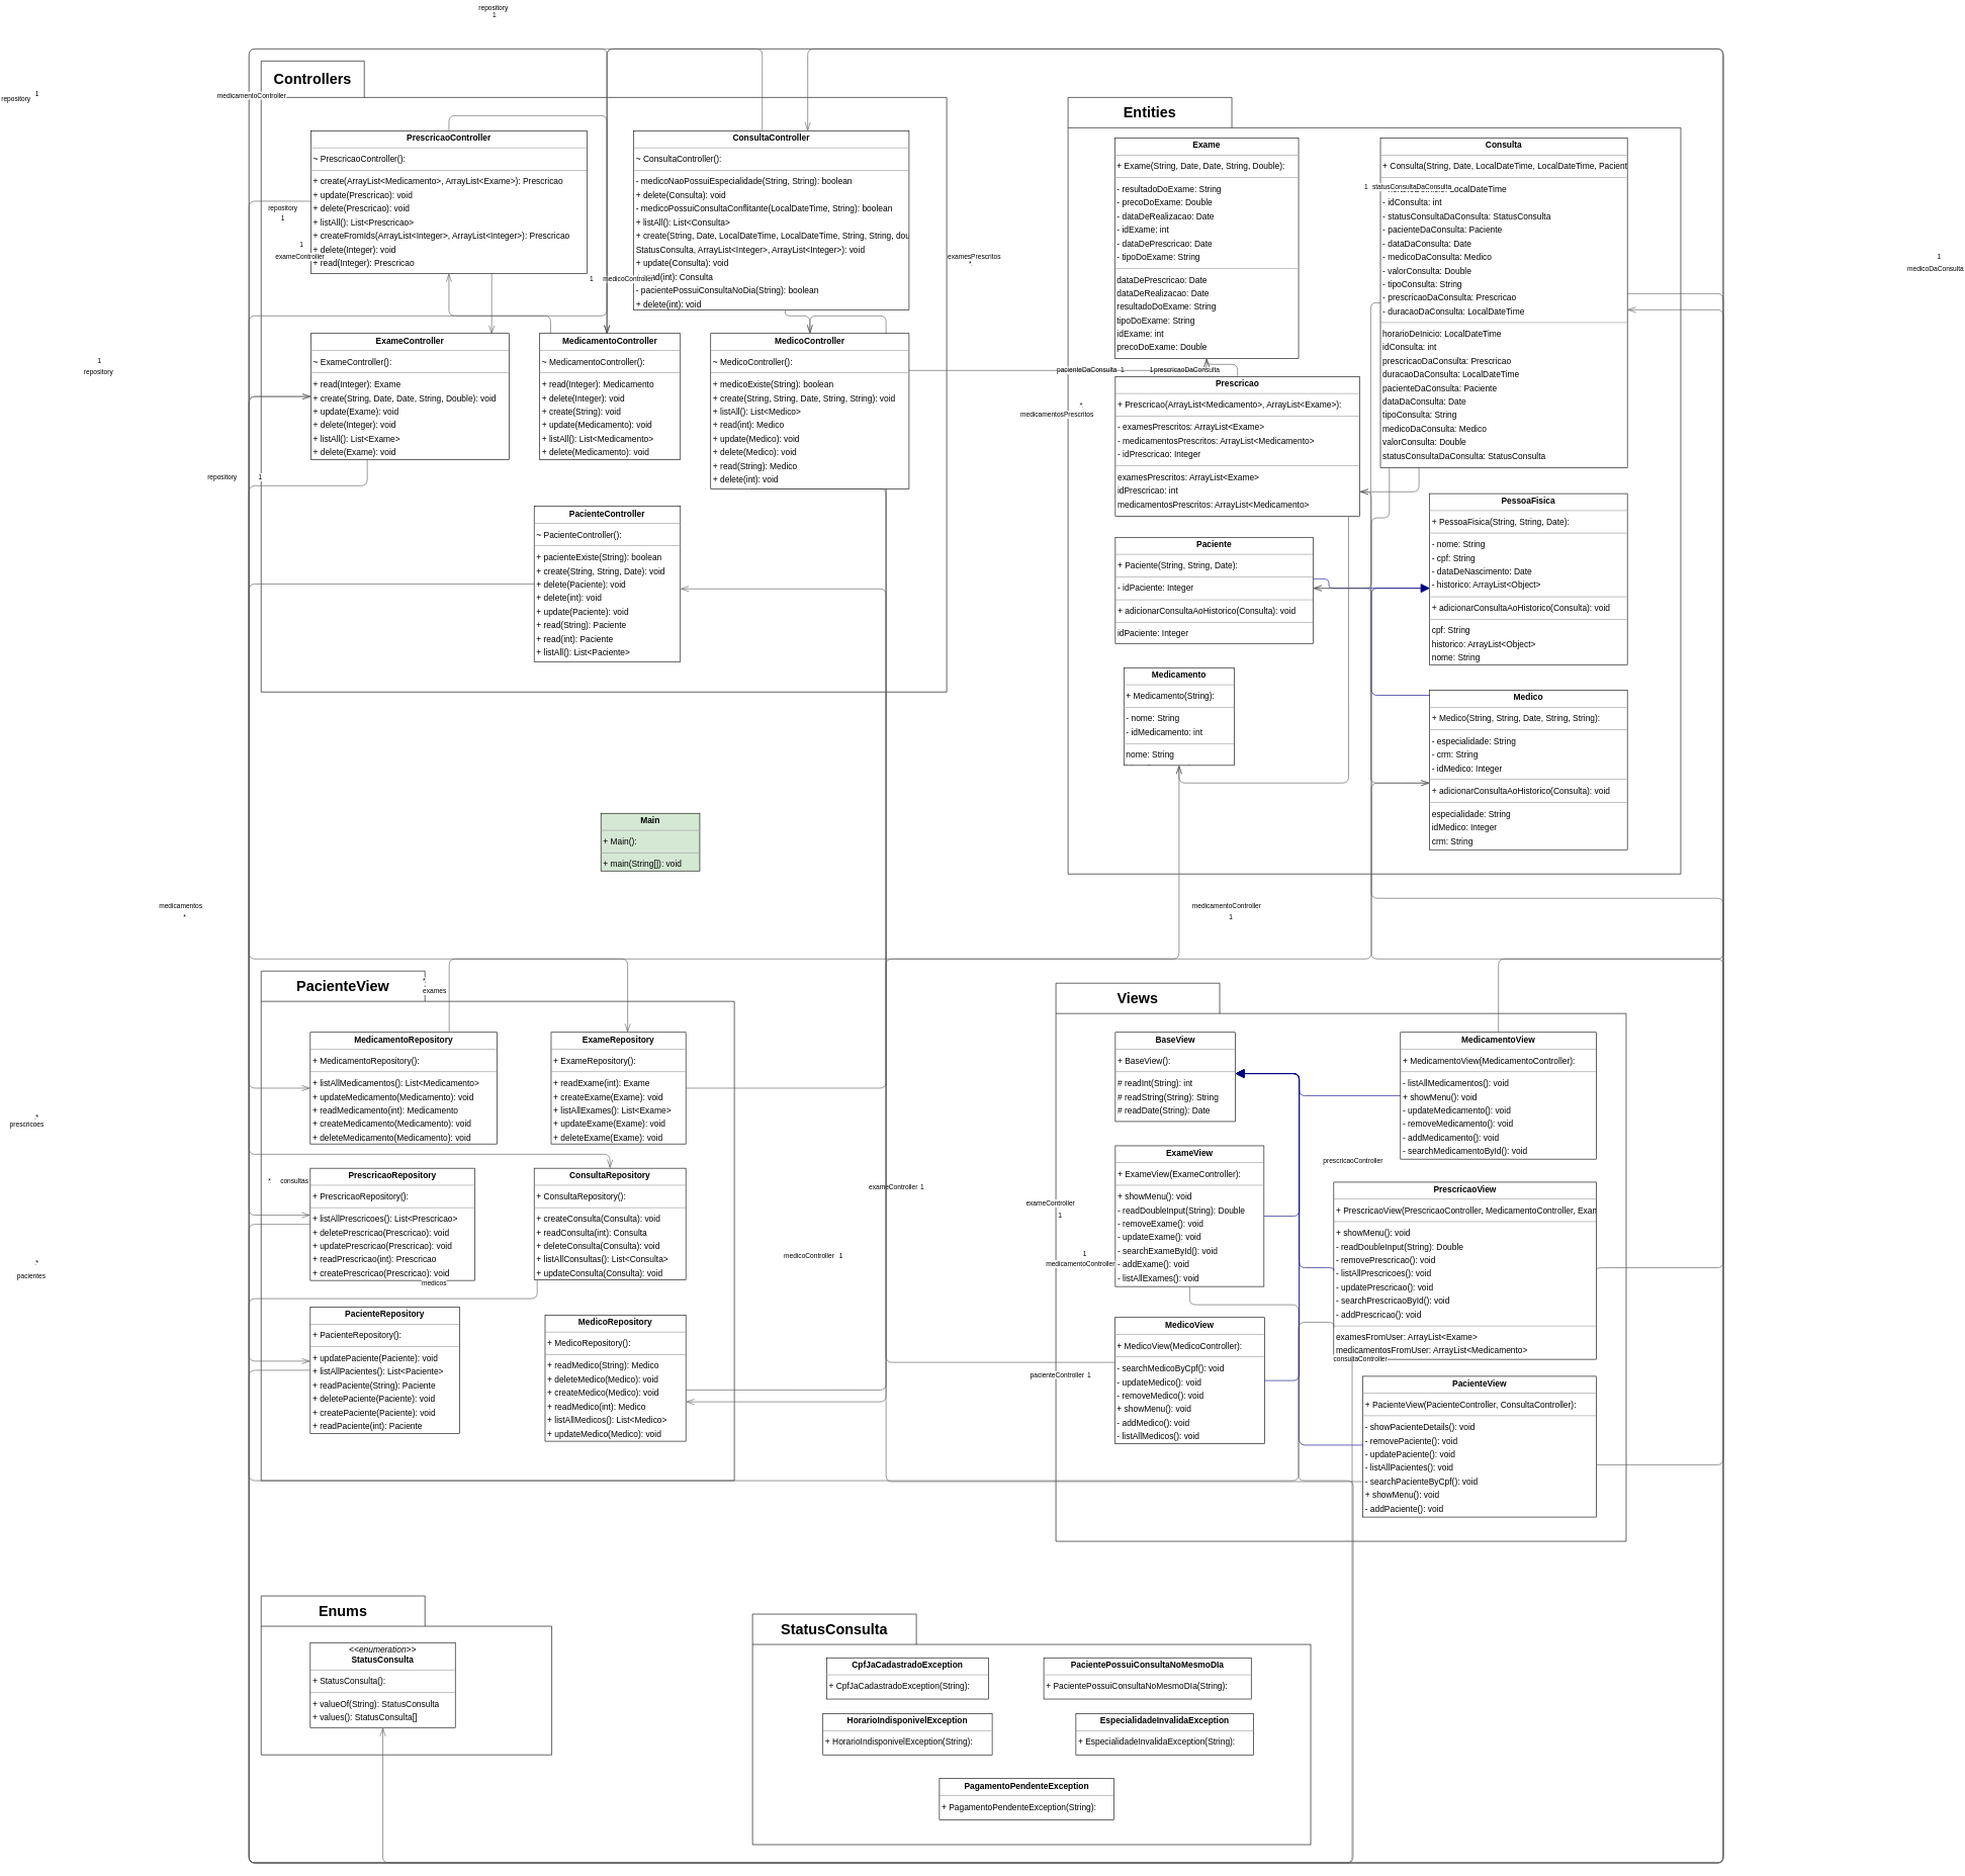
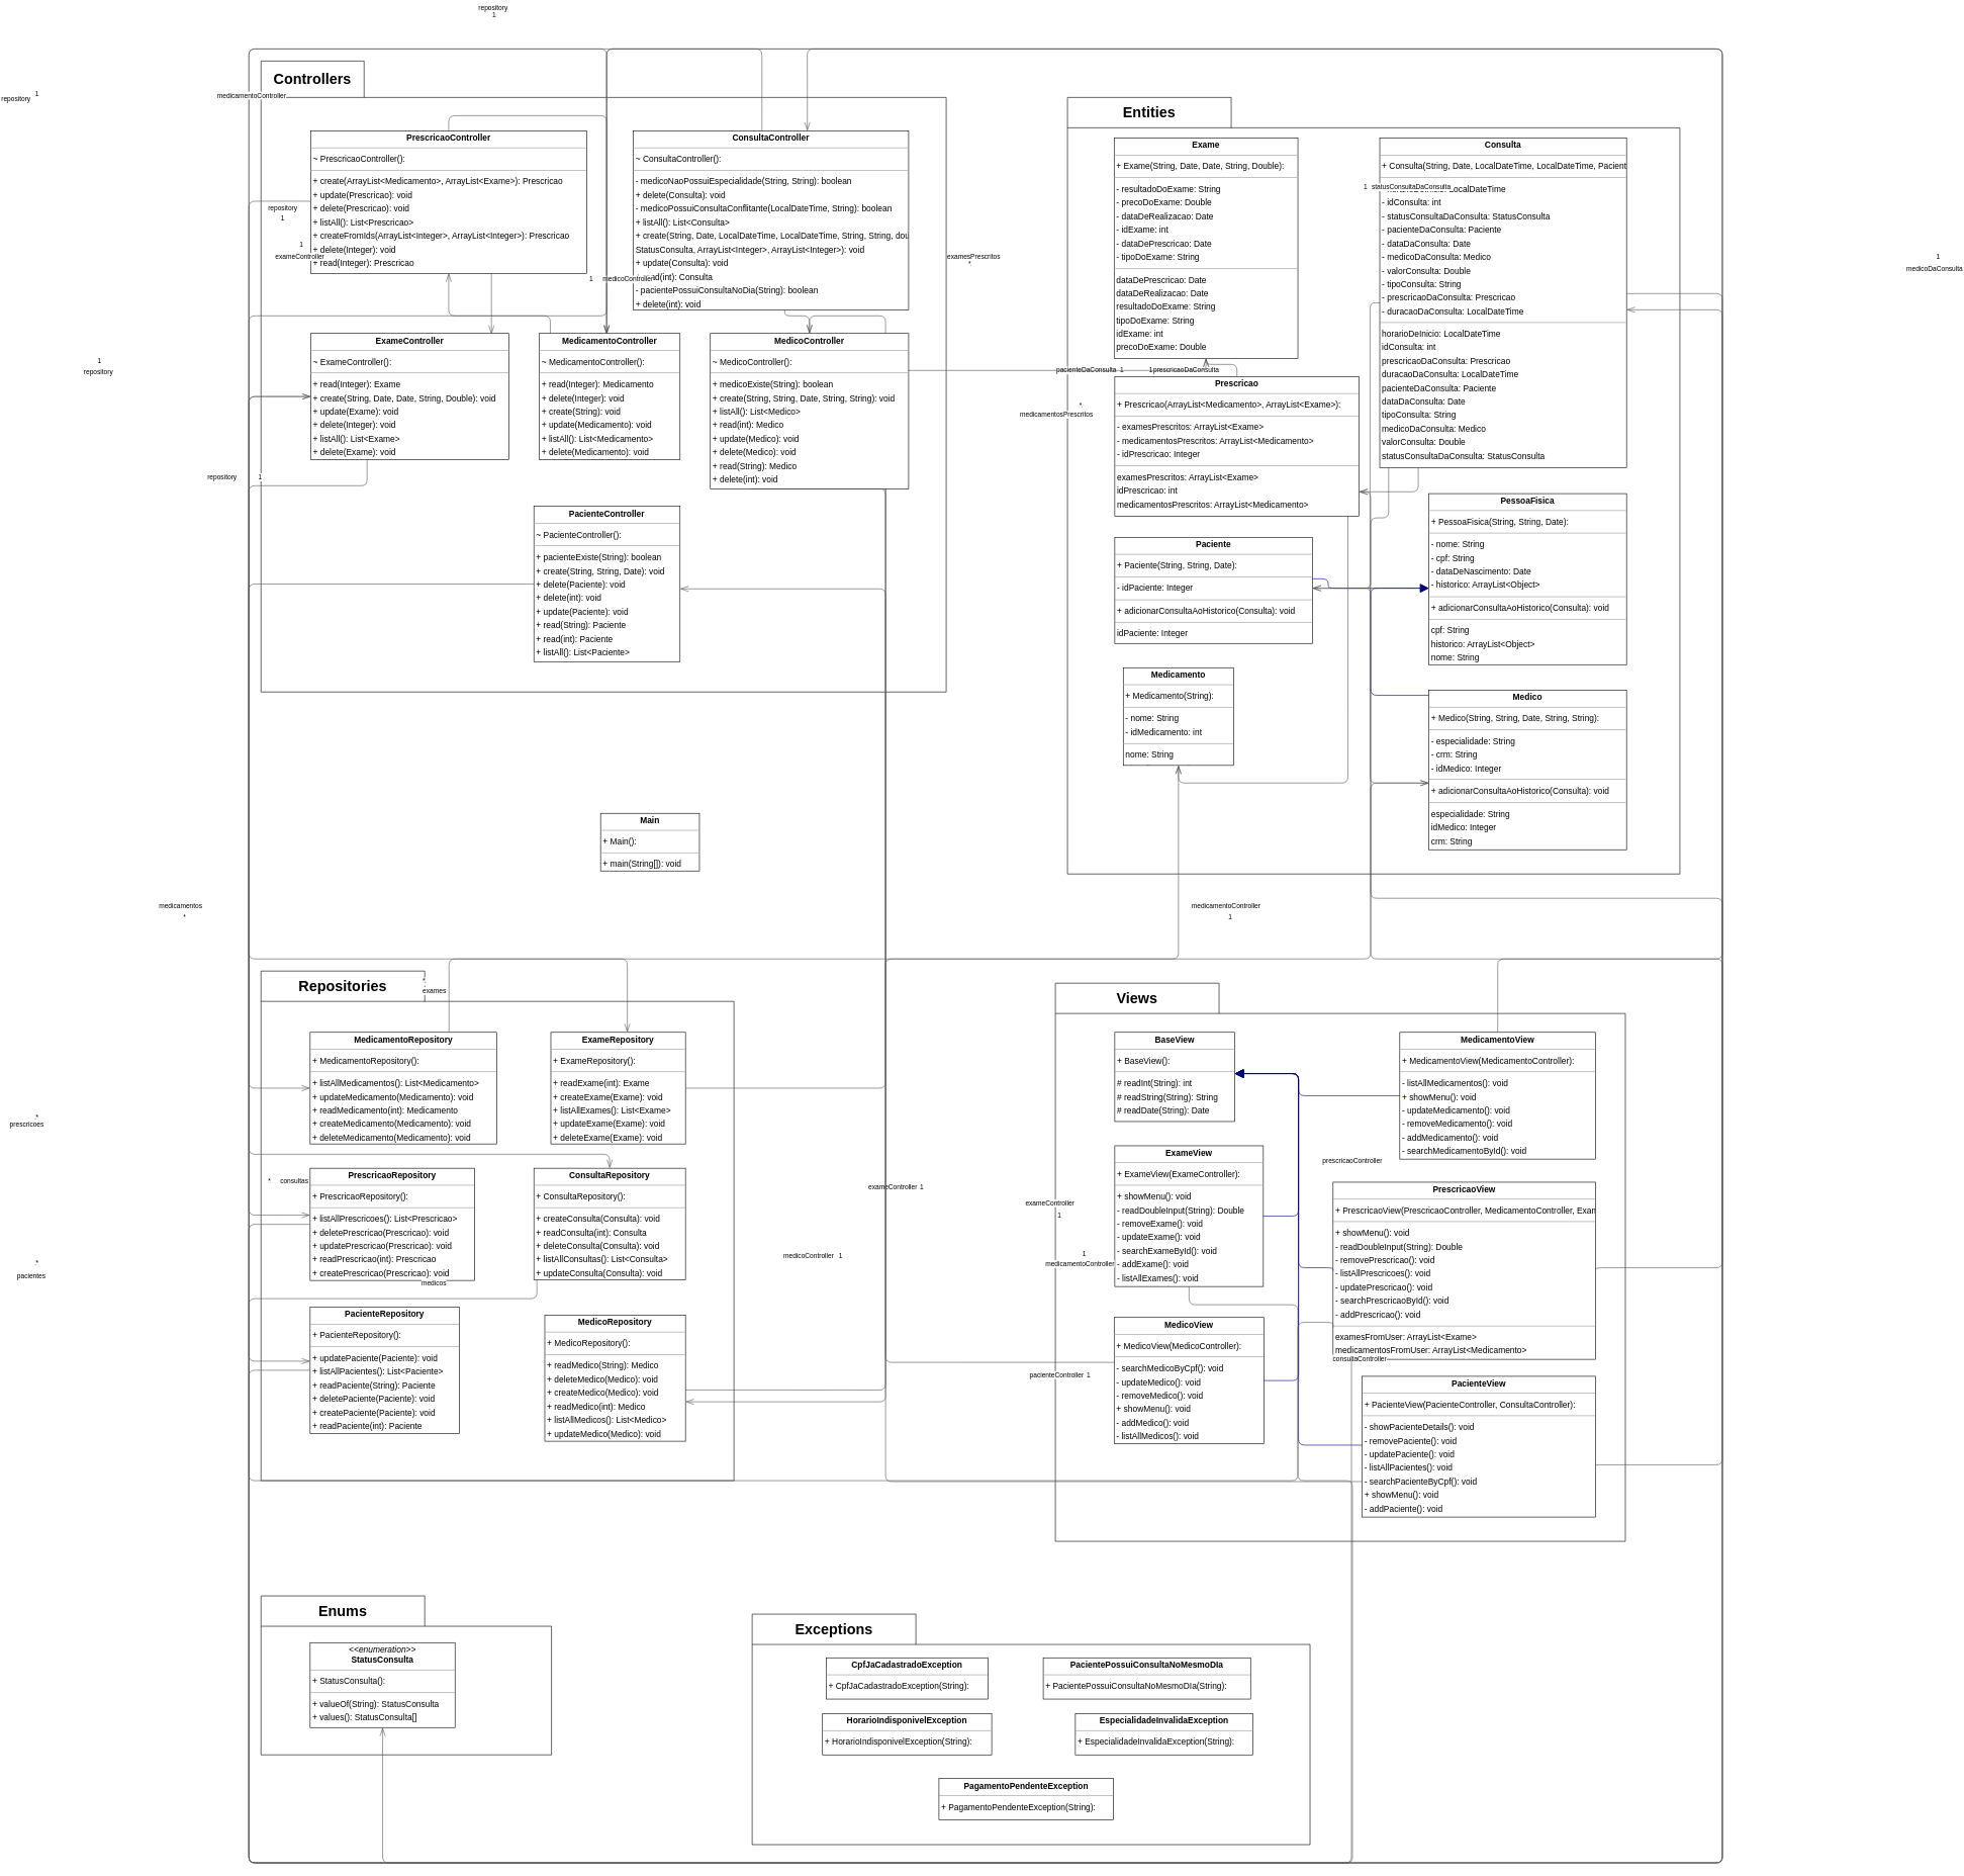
- <mxCell id="28" value="&lt;p style=&quot;margin:0px;margin-top:4px;text-align:center;&quot;&gt;&lt;b&gt;Main&lt;/b&gt;&lt;/p&gt;&lt;hr size=&quot;1&quot;/&gt;&lt;p style=&quot;margin:0 0 0 4px;line-height:1.6;&quot;&gt;+ Main(): &lt;/p&gt;&lt;hr size=&quot;1&quot;/&gt;&lt;p style=&quot;margin:0 0 0 4px;line-height:1.6;&quot;&gt;+ main(String[]): void&lt;/p&gt;" style="verticalAlign=top;align=left;overflow=fill;fontSize=14;fontFamily=Helvetica;html=1;rounded=0;shadow=0;comic=0;labelBackgroundColor=none;strokeWidth=1;fillColor=#d5e8d4;" parent="1" vertex="1"><mxGeometry x="600" y="1280" width="163" height="95" as="geometry" /></mxCell>
+ <mxCell id="28" value="&lt;p style=&quot;margin:0px;margin-top:4px;text-align:center;&quot;&gt;&lt;b&gt;Main&lt;/b&gt;&lt;/p&gt;&lt;hr size=&quot;1&quot;/&gt;&lt;p style=&quot;margin:0 0 0 4px;line-height:1.6;&quot;&gt;+ Main(): &lt;/p&gt;&lt;hr size=&quot;1&quot;/&gt;&lt;p style=&quot;margin:0 0 0 4px;line-height:1.6;&quot;&gt;+ main(String[]): void&lt;/p&gt;" style="verticalAlign=top;align=left;overflow=fill;fontSize=14;fontFamily=Helvetica;html=1;rounded=0;shadow=0;comic=0;labelBackgroundColor=none;strokeWidth=1;" parent="1" vertex="1"><mxGeometry x="600" y="1280" width="163" height="95" as="geometry" /></mxCell>
- <mxCell id="8" value="&lt;span style=&quot;font-size: 24px;&quot;&gt;PacienteView&lt;/span&gt;" style="shape=folder;fontStyle=1;tabWidth=270;tabHeight=50;tabPosition=left;html=1;boundedLbl=1;labelInHeader=1;container=1;collapsible=0;whiteSpace=wrap;" parent="1" vertex="1"><mxGeometry x="40" y="1540" width="780" height="840" as="geometry" /></mxCell>
+ <mxCell id="8" value="&lt;span style=&quot;font-size: 24px;&quot;&gt;Repositories&lt;/span&gt;" style="shape=folder;fontStyle=1;tabWidth=270;tabHeight=50;tabPosition=left;html=1;boundedLbl=1;labelInHeader=1;container=1;collapsible=0;whiteSpace=wrap;" parent="1" vertex="1"><mxGeometry x="40" y="1540" width="780" height="840" as="geometry" /></mxCell>
- <mxCell id="4" value="&lt;span style=&quot;font-size: 24px;&quot;&gt;StatusConsulta&lt;/span&gt;" style="shape=folder;fontStyle=1;tabWidth=270;tabHeight=50;tabPosition=left;html=1;boundedLbl=1;labelInHeader=1;container=1;collapsible=0;whiteSpace=wrap;" parent="1" vertex="1"><mxGeometry x="850" y="2600" width="920" height="380" as="geometry" /></mxCell>
+ <mxCell id="4" value="&lt;span style=&quot;font-size: 24px;&quot;&gt;Exceptions&lt;/span&gt;" style="shape=folder;fontStyle=1;tabWidth=270;tabHeight=50;tabPosition=left;html=1;boundedLbl=1;labelInHeader=1;container=1;collapsible=0;whiteSpace=wrap;" parent="1" vertex="1"><mxGeometry x="850" y="2600" width="920" height="380" as="geometry" /></mxCell>
